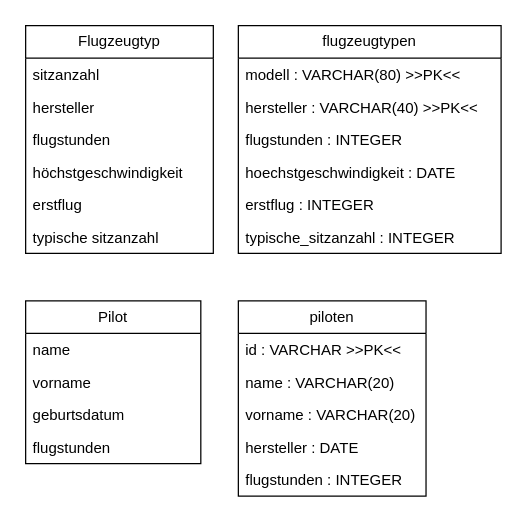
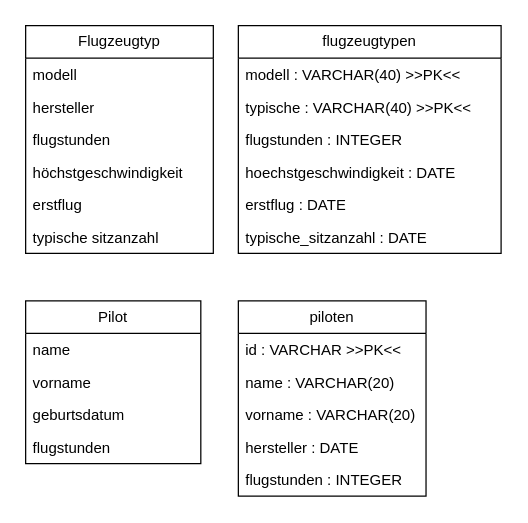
- <mxCell id="3" value="sitzanzahl" style="text;strokeColor=none;fillColor=none;align=left;verticalAlign=top;spacingLeft=4;spacingRight=4;overflow=hidden;rotatable=0;points=[[0,0.5],[1,0.5]];portConstraint=eastwest;whiteSpace=wrap;html=1;" parent="2" vertex="1"><mxGeometry y="26" width="150" height="26" as="geometry" /></mxCell>
+ <mxCell id="3" value="modell" style="text;strokeColor=none;fillColor=none;align=left;verticalAlign=top;spacingLeft=4;spacingRight=4;overflow=hidden;rotatable=0;points=[[0,0.5],[1,0.5]];portConstraint=eastwest;whiteSpace=wrap;html=1;" parent="2" vertex="1"><mxGeometry y="26" width="150" height="26" as="geometry" /></mxCell>
- <mxCell id="15" value="modell : VARCHAR(80) &amp;gt;&amp;gt;PK&amp;lt;&amp;lt;" style="text;strokeColor=none;fillColor=none;align=left;verticalAlign=top;spacingLeft=4;spacingRight=4;overflow=hidden;rotatable=0;points=[[0,0.5],[1,0.5]];portConstraint=eastwest;whiteSpace=wrap;html=1;" parent="14" vertex="1"><mxGeometry y="26" width="210" height="26" as="geometry" /></mxCell>
+ <mxCell id="15" value="modell : VARCHAR(40) &amp;gt;&amp;gt;PK&amp;lt;&amp;lt;" style="text;strokeColor=none;fillColor=none;align=left;verticalAlign=top;spacingLeft=4;spacingRight=4;overflow=hidden;rotatable=0;points=[[0,0.5],[1,0.5]];portConstraint=eastwest;whiteSpace=wrap;html=1;" parent="14" vertex="1"><mxGeometry y="26" width="210" height="26" as="geometry" /></mxCell>
- <mxCell id="16" value="hersteller : VARCHAR(40) &amp;gt;&amp;gt;PK&amp;lt;&amp;lt;" style="text;strokeColor=none;fillColor=none;align=left;verticalAlign=top;spacingLeft=4;spacingRight=4;overflow=hidden;rotatable=0;points=[[0,0.5],[1,0.5]];portConstraint=eastwest;whiteSpace=wrap;html=1;" parent="14" vertex="1"><mxGeometry y="52" width="210" height="26" as="geometry" /></mxCell>
+ <mxCell id="16" value="typische : VARCHAR(40) &amp;gt;&amp;gt;PK&amp;lt;&amp;lt;" style="text;strokeColor=none;fillColor=none;align=left;verticalAlign=top;spacingLeft=4;spacingRight=4;overflow=hidden;rotatable=0;points=[[0,0.5],[1,0.5]];portConstraint=eastwest;whiteSpace=wrap;html=1;" parent="14" vertex="1"><mxGeometry y="52" width="210" height="26" as="geometry" /></mxCell>
- <mxCell id="19" value="erstflug : INTEGER" style="text;strokeColor=none;fillColor=none;align=left;verticalAlign=top;spacingLeft=4;spacingRight=4;overflow=hidden;rotatable=0;points=[[0,0.5],[1,0.5]];portConstraint=eastwest;whiteSpace=wrap;html=1;" parent="14" vertex="1"><mxGeometry y="130" width="210" height="26" as="geometry" /></mxCell>
+ <mxCell id="19" value="erstflug : DATE" style="text;strokeColor=none;fillColor=none;align=left;verticalAlign=top;spacingLeft=4;spacingRight=4;overflow=hidden;rotatable=0;points=[[0,0.5],[1,0.5]];portConstraint=eastwest;whiteSpace=wrap;html=1;" parent="14" vertex="1"><mxGeometry y="130" width="210" height="26" as="geometry" /></mxCell>
- <mxCell id="20" value="typische_sitzanzahl : INTEGER" style="text;strokeColor=none;fillColor=none;align=left;verticalAlign=top;spacingLeft=4;spacingRight=4;overflow=hidden;rotatable=0;points=[[0,0.5],[1,0.5]];portConstraint=eastwest;whiteSpace=wrap;html=1;" parent="14" vertex="1"><mxGeometry y="156" width="210" height="26" as="geometry" /></mxCell>
+ <mxCell id="20" value="typische_sitzanzahl : DATE" style="text;strokeColor=none;fillColor=none;align=left;verticalAlign=top;spacingLeft=4;spacingRight=4;overflow=hidden;rotatable=0;points=[[0,0.5],[1,0.5]];portConstraint=eastwest;whiteSpace=wrap;html=1;" parent="14" vertex="1"><mxGeometry y="156" width="210" height="26" as="geometry" /></mxCell>
